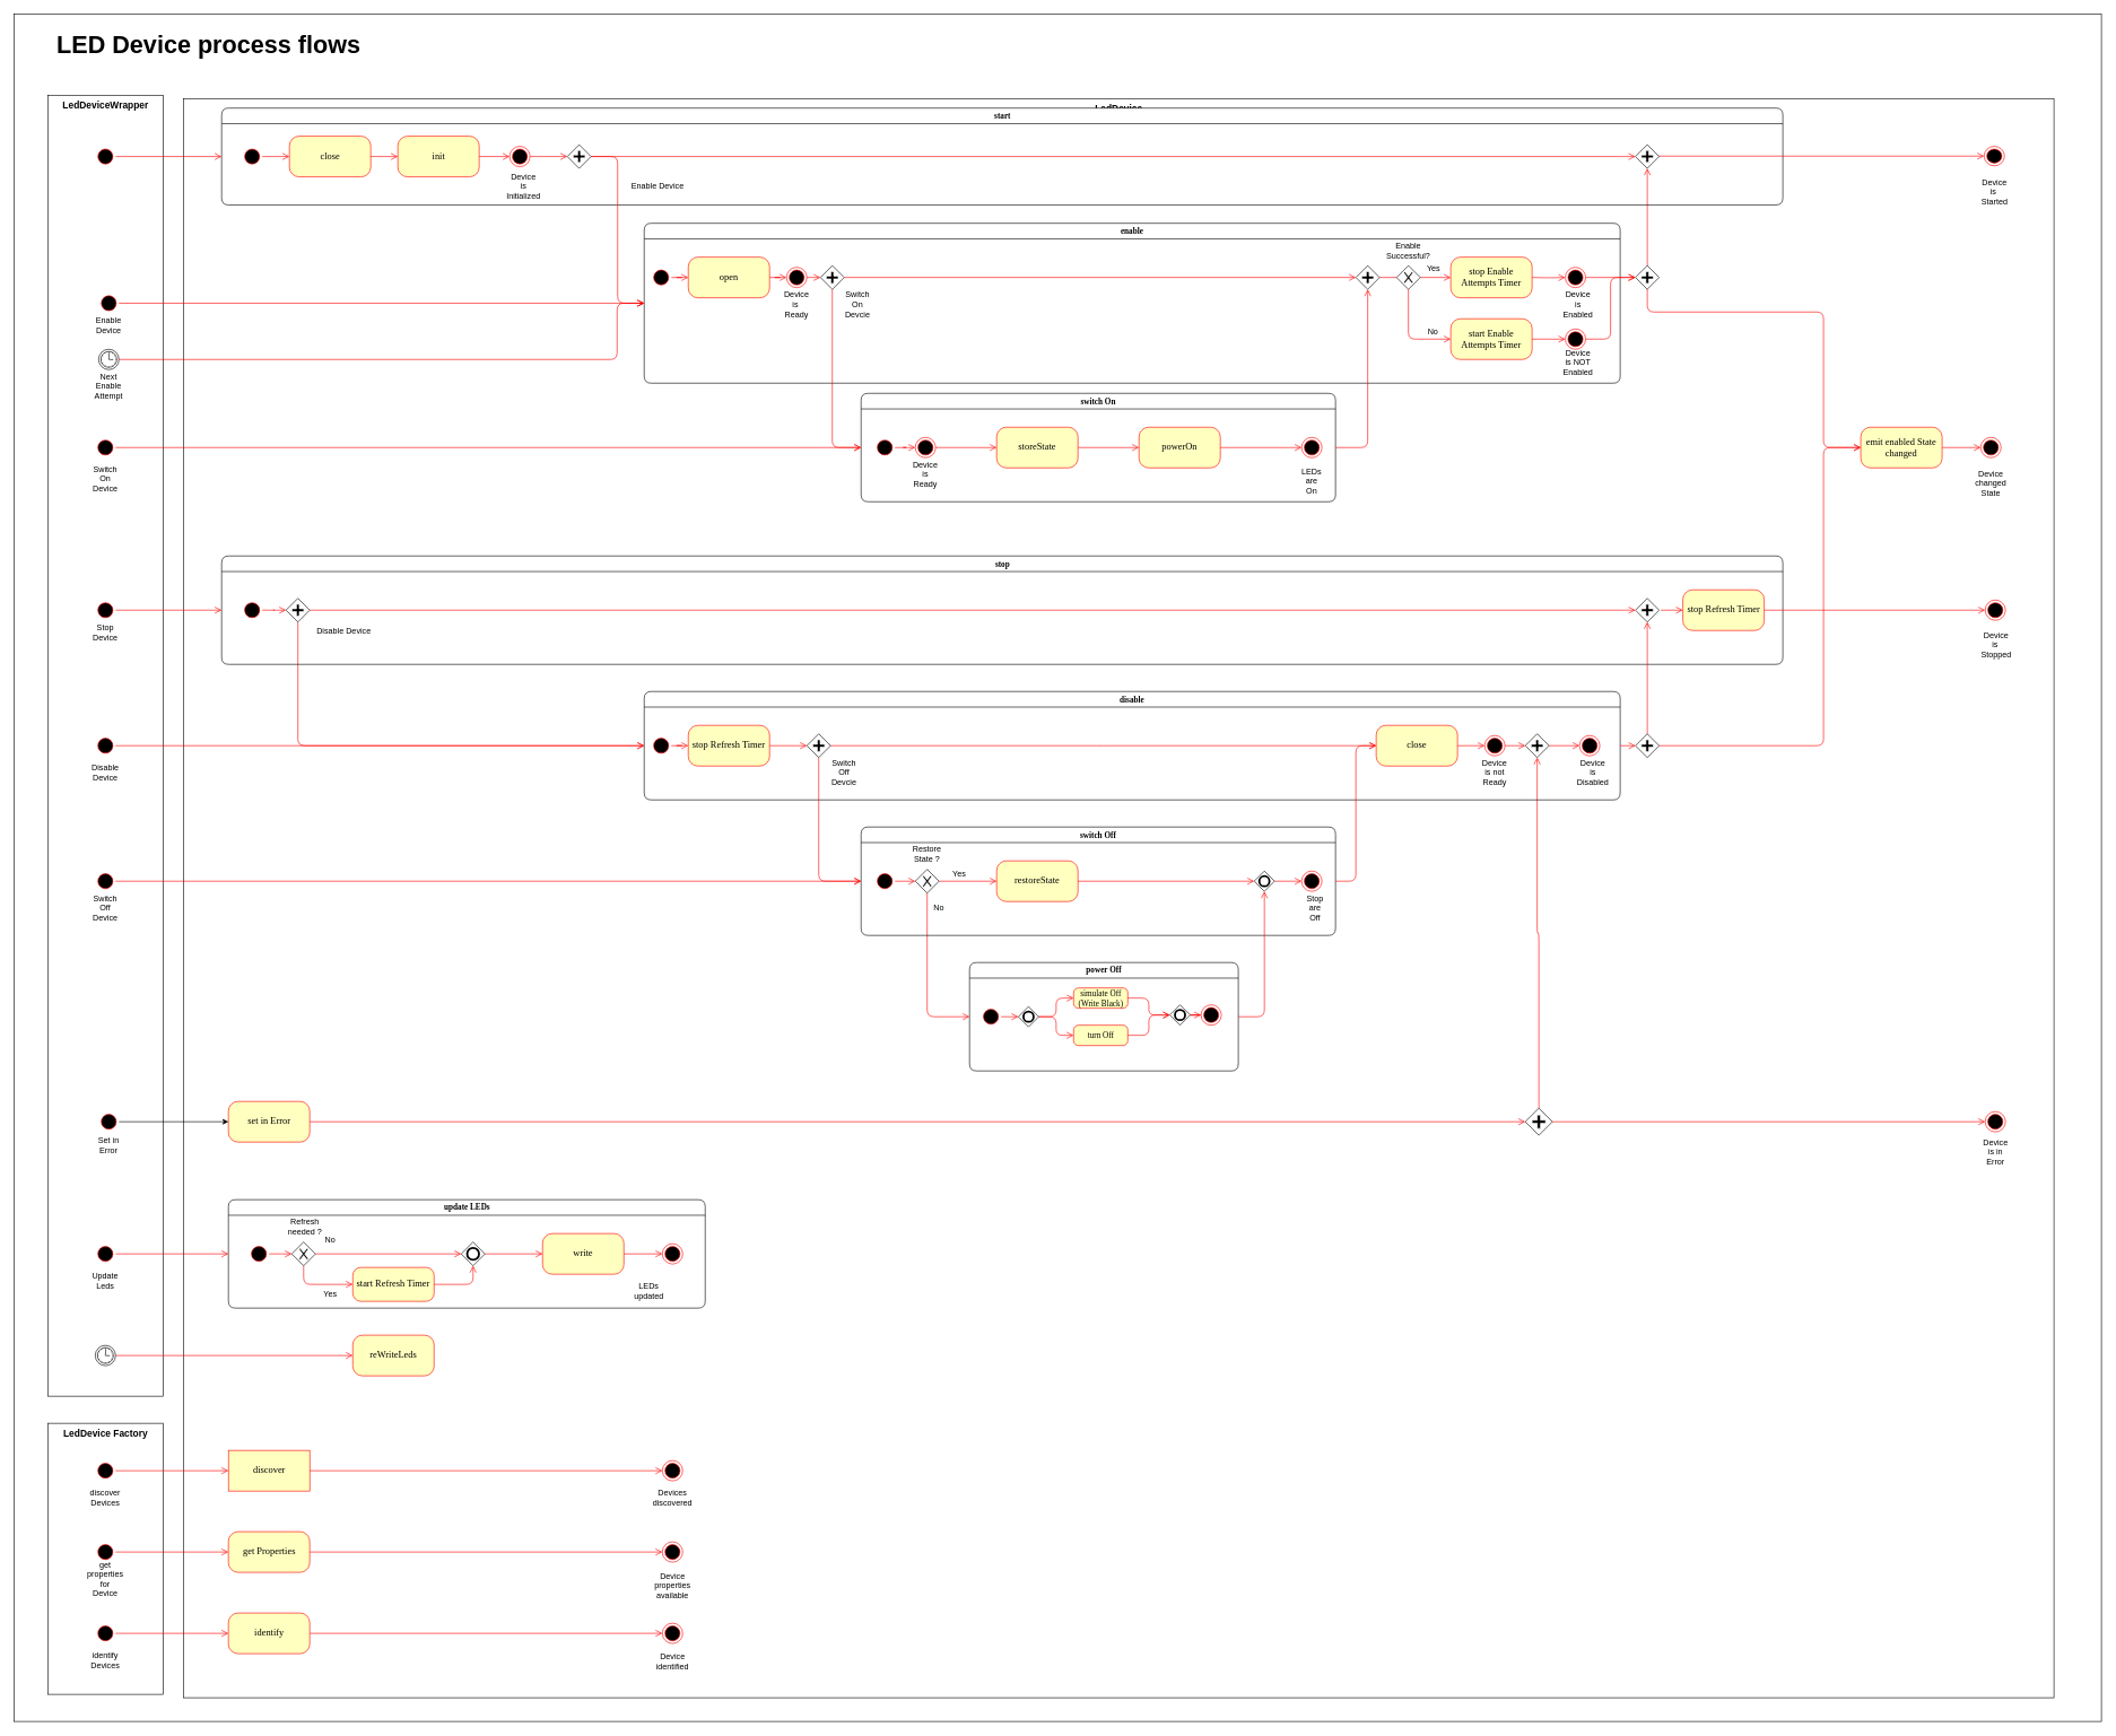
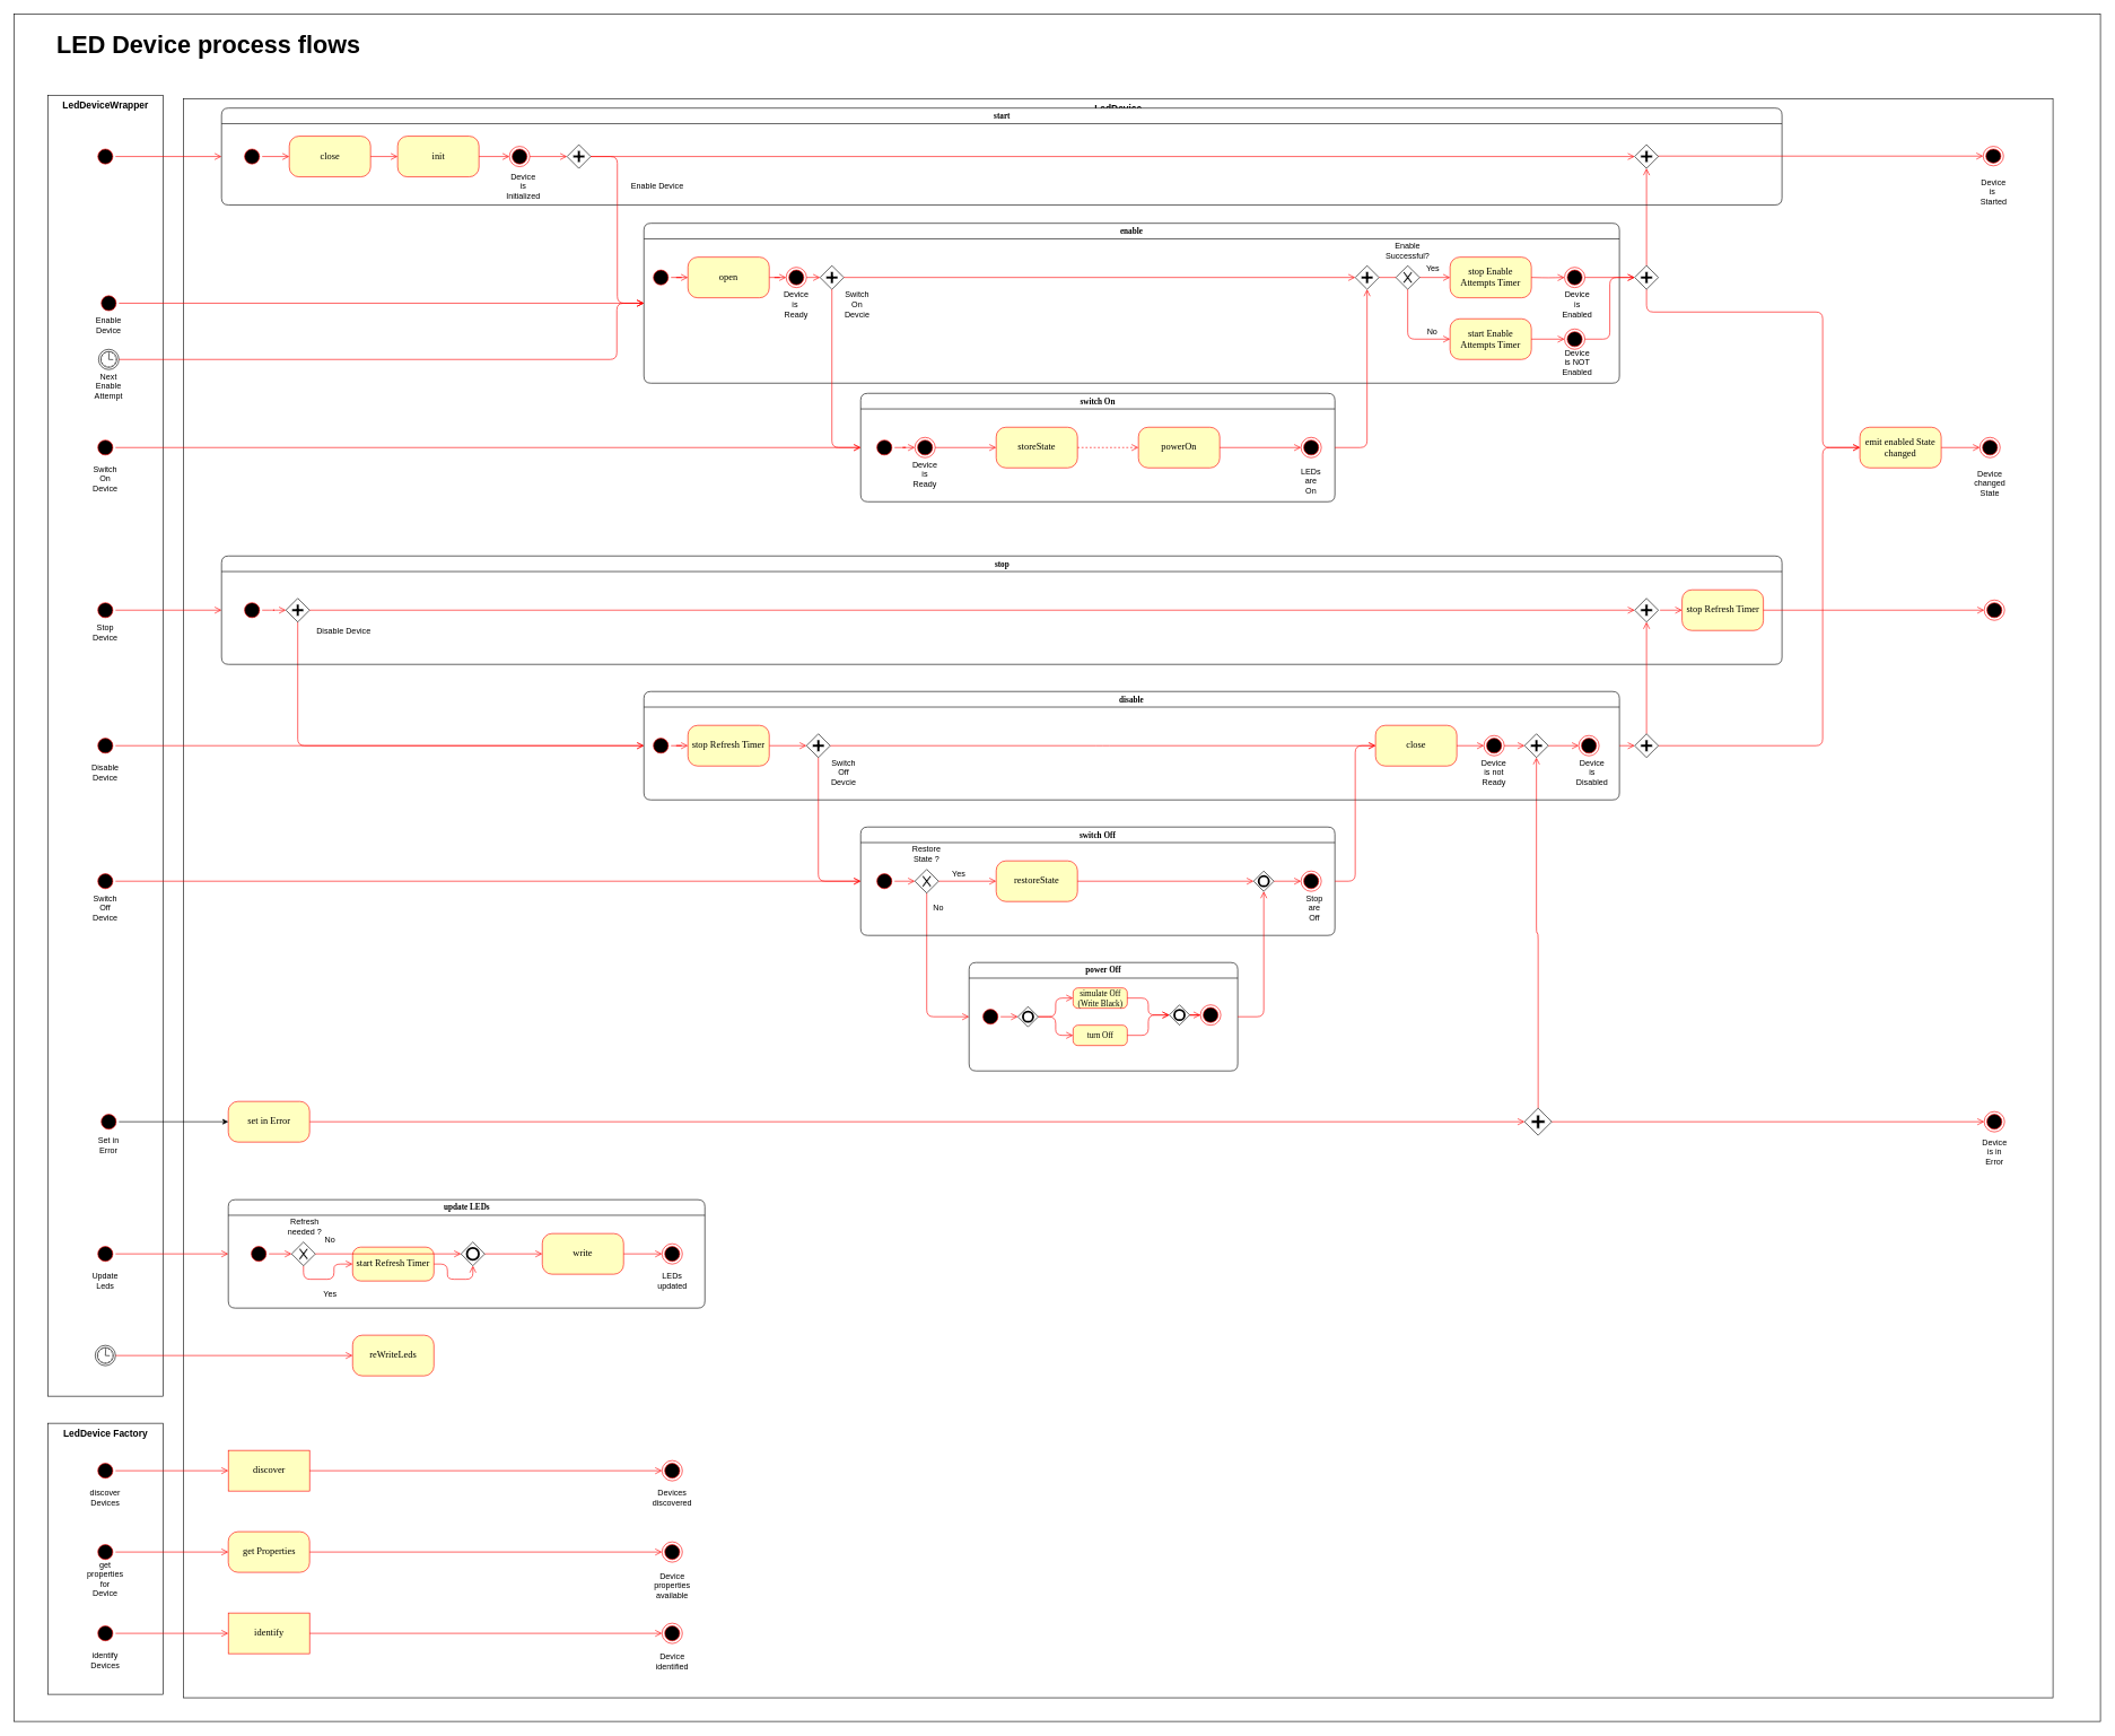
- <mxCell id="51" style="edgeStyle=orthogonalEdgeStyle;rounded=1;orthogonalLoop=1;jettySize=auto;html=1;exitX=1;exitY=0.5;exitDx=0;exitDy=0;entryX=0;entryY=0.5;entryDx=0;entryDy=0;verticalAlign=bottom;strokeColor=#ff0000;endArrow=open;endSize=8;" parent="49" source="52" target="50" edge="1"><mxGeometry relative="1" as="geometry" /></mxCell>
+ <mxCell id="51" style="edgeStyle=orthogonalEdgeStyle;rounded=1;orthogonalLoop=1;jettySize=auto;html=1;exitX=1;exitY=0.5;exitDx=0;exitDy=0;entryX=0;entryY=0.5;entryDx=0;entryDy=0;verticalAlign=bottom;strokeColor=#ff0000;endArrow=open;endSize=8;dashed=1;" parent="49" source="52" target="50" edge="1"><mxGeometry relative="1" as="geometry" /></mxCell>
- <mxCell id="129" value="Device&lt;br&gt;is&amp;nbsp; Stopped" style="text;html=1;strokeColor=none;fillColor=none;align=center;verticalAlign=middle;whiteSpace=wrap;rounded=0;" parent="1" vertex="1"><mxGeometry x="2915" y="941.25" width="60" height="20" as="geometry" /></mxCell>
- <mxCell id="174" value="start Refresh Timer" style="rounded=1;whiteSpace=wrap;html=1;arcSize=24;fillColor=#ffffc0;strokeColor=#ff0000;shadow=0;comic=0;labelBackgroundColor=none;fontFamily=Verdana;fontSize=14;fontColor=#000000;align=center;" parent="171" vertex="1"><mxGeometry x="183.5" y="100" width="120" height="50" as="geometry" /></mxCell>
+ <mxCell id="174" value="start Refresh Timer" style="rounded=1;whiteSpace=wrap;html=1;arcSize=24;fillColor=#ffffc0;strokeColor=#ff0000;shadow=0;comic=0;labelBackgroundColor=none;fontFamily=Verdana;fontSize=14;fontColor=#000000;align=center;" parent="171" vertex="1"><mxGeometry x="183.5" y="70" width="120" height="50" as="geometry" /></mxCell>
- <mxCell id="172" value="LEDs updated" style="text;html=1;strokeColor=none;fillColor=none;align=center;verticalAlign=middle;whiteSpace=wrap;rounded=0;" parent="171" vertex="1"><mxGeometry x="600.28" y="125" width="40" height="20" as="geometry" /></mxCell>
+ <mxCell id="172" value="LEDs updated" style="text;html=1;strokeColor=none;fillColor=none;align=center;verticalAlign=middle;whiteSpace=wrap;rounded=0;" parent="171" vertex="1"><mxGeometry x="635.28" y="110" width="40" height="20" as="geometry" /></mxCell>
- <mxCell id="73" value="identify" style="rounded=1;whiteSpace=wrap;html=1;arcSize=24;fillColor=#ffffc0;strokeColor=#ff0000;shadow=0;comic=0;labelBackgroundColor=none;fontFamily=Verdana;fontSize=14;fontColor=#000000;align=center;" parent="1" vertex="1"><mxGeometry x="336.5" y="2380" width="120" height="60" as="geometry" /></mxCell>
+ <mxCell id="73" value="identify" style="whiteSpace=wrap;html=1;arcSize=24;fillColor=#ffffc0;strokeColor=#ff0000;shadow=0;comic=0;labelBackgroundColor=none;fontFamily=Verdana;fontSize=14;fontColor=#000000;align=center;rounded=0;" parent="1" vertex="1"><mxGeometry x="336.5" y="2380" width="120" height="60" as="geometry" /></mxCell>
